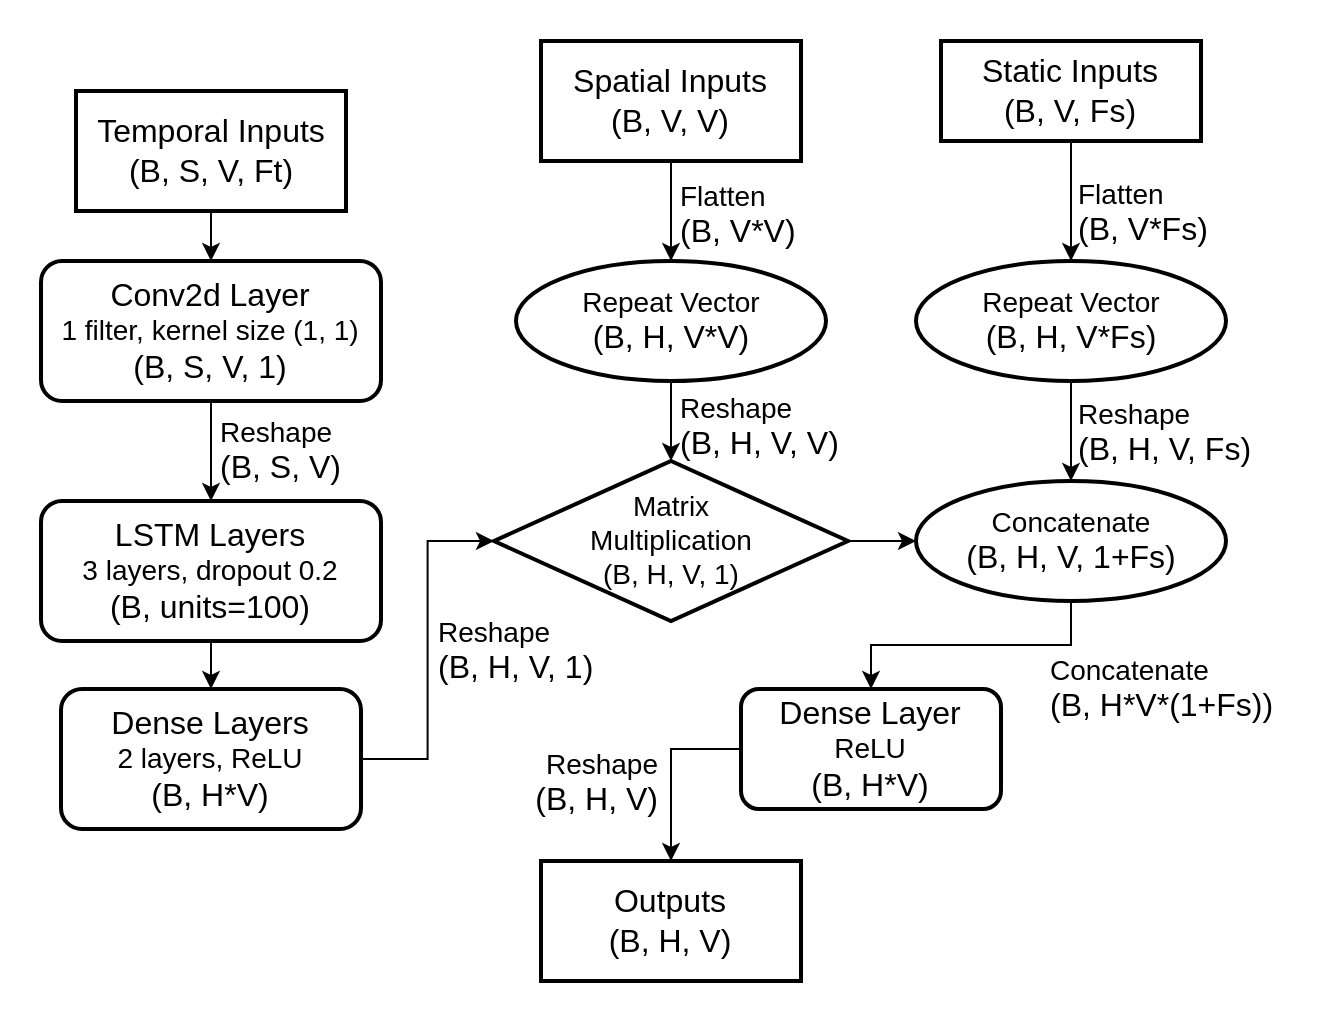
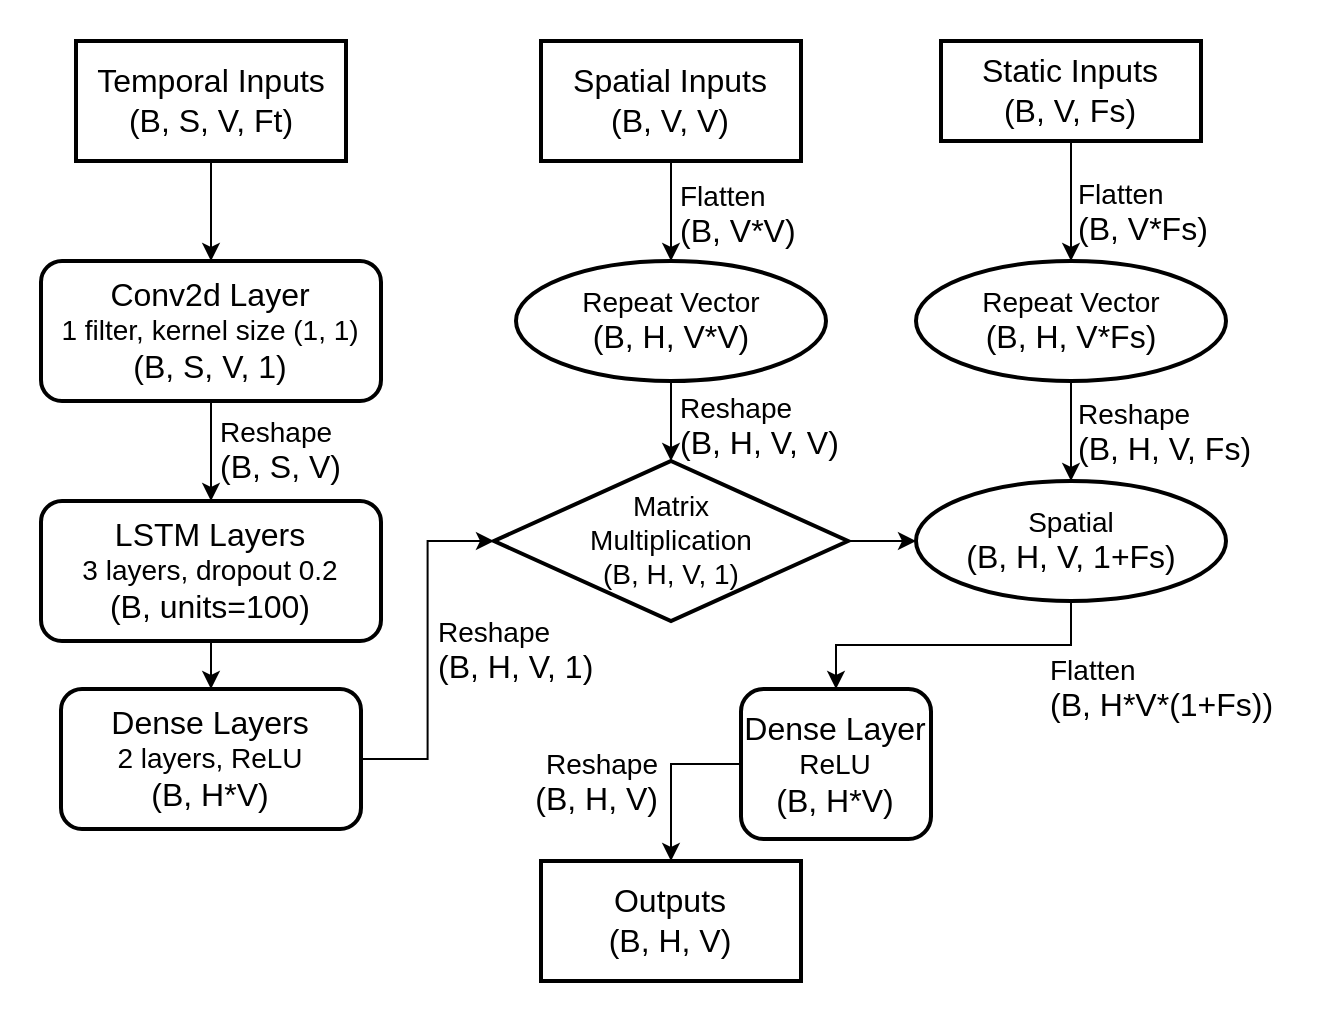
- <mxCell id="32" value="&lt;div&gt;&lt;font size=&quot;3&quot;&gt;Temporal Inputs&lt;/font&gt;&lt;/div&gt;&lt;div&gt;&lt;font size=&quot;3&quot;&gt;(B, S, V, Ft)&lt;br&gt;&lt;/font&gt;&lt;/div&gt;" style="rounded=0;whiteSpace=wrap;html=1;strokeWidth=2;" vertex="1" parent="1"><mxGeometry x="37.5" y="45" width="135" height="60" as="geometry" /></mxCell>
+ <mxCell id="32" value="&lt;div&gt;&lt;font size=&quot;3&quot;&gt;Temporal Inputs&lt;/font&gt;&lt;/div&gt;&lt;div&gt;&lt;font size=&quot;3&quot;&gt;(B, S, V, Ft)&lt;br&gt;&lt;/font&gt;&lt;/div&gt;" style="rounded=0;whiteSpace=wrap;html=1;strokeWidth=2;" vertex="1" parent="1"><mxGeometry x="37.5" y="20" width="135" height="60" as="geometry" /></mxCell>
- <mxCell id="24" value="&lt;div&gt;&lt;font style=&quot;font-size: 14px;&quot;&gt;Concatenate&lt;/font&gt;&lt;/div&gt;&lt;div&gt;&lt;font size=&quot;3&quot;&gt;(B, H, V, 1+Fs)&lt;/font&gt;&lt;br&gt;&lt;/div&gt;" style="ellipse;whiteSpace=wrap;html=1;strokeWidth=2;" vertex="1" parent="1"><mxGeometry x="457.5" y="240" width="155" height="60" as="geometry" /></mxCell>
+ <mxCell id="24" value="&lt;div&gt;&lt;font style=&quot;font-size: 14px;&quot;&gt;Spatial&lt;/font&gt;&lt;/div&gt;&lt;div&gt;&lt;font size=&quot;3&quot;&gt;(B, H, V, 1+Fs)&lt;/font&gt;&lt;br&gt;&lt;/div&gt;" style="ellipse;whiteSpace=wrap;html=1;strokeWidth=2;" vertex="1" parent="1"><mxGeometry x="457.5" y="240" width="155" height="60" as="geometry" /></mxCell>
- <mxCell id="28" value="&lt;div align=&quot;left&quot;&gt;&lt;font style=&quot;font-size: 14px;&quot;&gt;Concatenate&lt;font&gt;&lt;font&gt;&lt;br&gt;&lt;/font&gt;&lt;/font&gt;&lt;/font&gt;&lt;/div&gt;&lt;div align=&quot;left&quot;&gt;&lt;font size=&quot;3&quot;&gt;(B, H*V*(1+Fs))&lt;br&gt;&lt;/font&gt;&lt;/div&gt;" style="text;html=1;align=left;verticalAlign=middle;whiteSpace=wrap;rounded=0;" vertex="1" parent="1"><mxGeometry x="522.5" y="319" width="123" height="50" as="geometry" /></mxCell>
+ <mxCell id="28" value="&lt;div align=&quot;left&quot;&gt;&lt;font style=&quot;font-size: 14px;&quot;&gt;Flatten&lt;font&gt;&lt;font&gt;&lt;br&gt;&lt;/font&gt;&lt;/font&gt;&lt;/font&gt;&lt;/div&gt;&lt;div align=&quot;left&quot;&gt;&lt;font size=&quot;3&quot;&gt;(B, H*V*(1+Fs))&lt;br&gt;&lt;/font&gt;&lt;/div&gt;" style="text;html=1;align=left;verticalAlign=middle;whiteSpace=wrap;rounded=0;" vertex="1" parent="1"><mxGeometry x="522.5" y="319" width="123" height="50" as="geometry" /></mxCell>
- <mxCell id="27" value="&lt;div&gt;&lt;font size=&quot;3&quot;&gt;Dense Layer&lt;/font&gt;&lt;/div&gt;&lt;div style=&quot;font-size: 14px;&quot;&gt;&lt;font style=&quot;font-size: 14px;&quot;&gt;ReLU&lt;br&gt;&lt;/font&gt;&lt;/div&gt;&lt;div&gt;&lt;font size=&quot;3&quot;&gt;(B, H*V)&lt;br&gt;&lt;/font&gt;&lt;/div&gt;" style="rounded=1;whiteSpace=wrap;html=1;strokeWidth=2;" vertex="1" parent="1"><mxGeometry x="370" y="344" width="130" height="60" as="geometry" /></mxCell>
+ <mxCell id="27" value="&lt;div&gt;&lt;font size=&quot;3&quot;&gt;Dense Layer&lt;/font&gt;&lt;/div&gt;&lt;div style=&quot;font-size: 14px;&quot;&gt;&lt;font style=&quot;font-size: 14px;&quot;&gt;ReLU&lt;br&gt;&lt;/font&gt;&lt;/div&gt;&lt;div&gt;&lt;font size=&quot;3&quot;&gt;(B, H*V)&lt;br&gt;&lt;/font&gt;&lt;/div&gt;" style="rounded=1;whiteSpace=wrap;html=1;strokeWidth=2;" vertex="1" parent="1"><mxGeometry x="370" y="344" width="95" height="75" as="geometry" /></mxCell>
